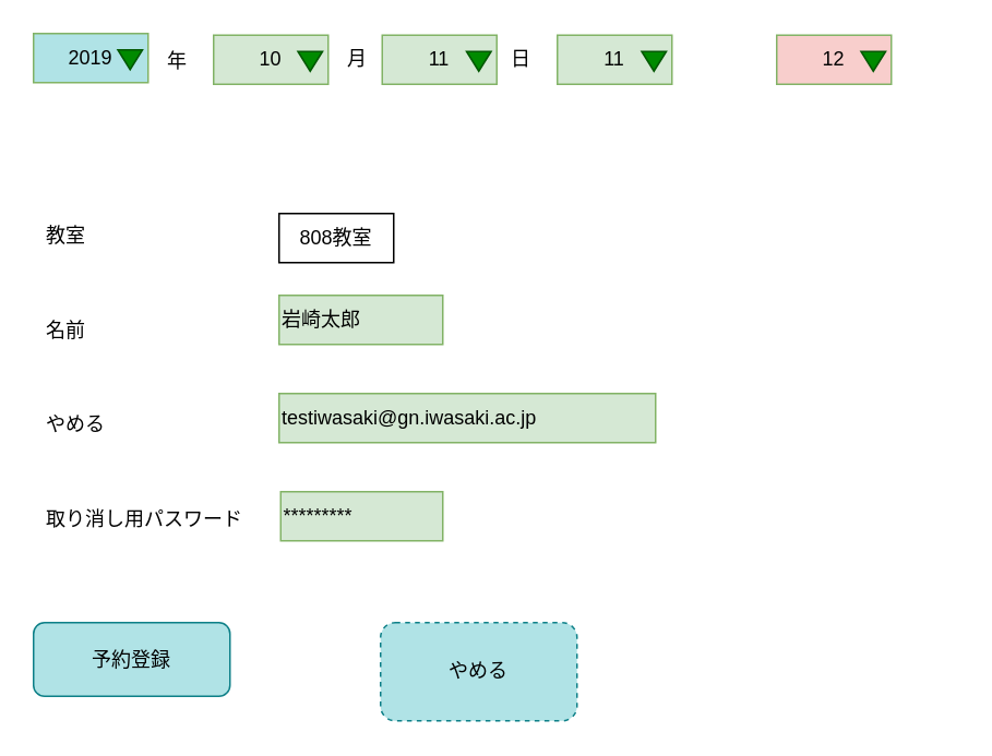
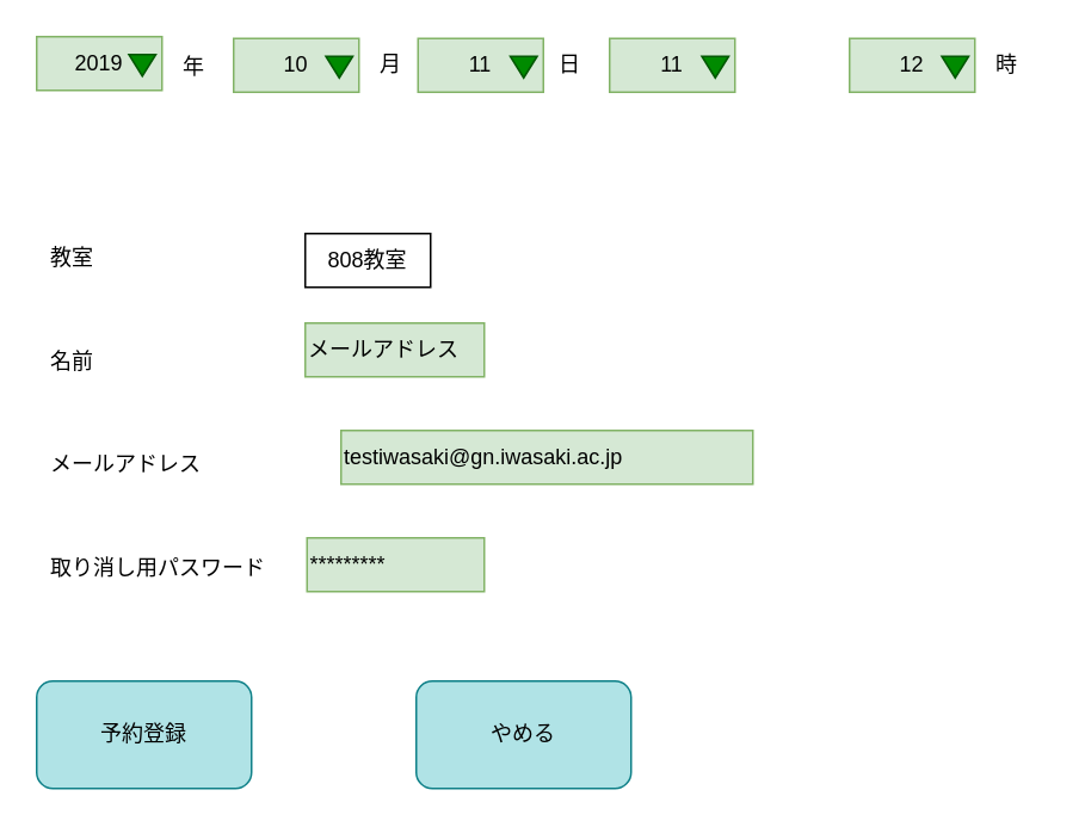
- <mxCell id="2" value="2019" style="rounded=0;whiteSpace=wrap;html=1;fillColor=#b0e3e6;strokeColor=#82b366;" vertex="1" parent="1"><mxGeometry x="20" y="20" width="70" height="30" as="geometry" /></mxCell>
+ <mxCell id="2" value="2019" style="rounded=0;whiteSpace=wrap;html=1;fillColor=#d5e8d4;strokeColor=#82b366;" vertex="1" parent="1"><mxGeometry x="20" y="20" width="70" height="30" as="geometry" /></mxCell>
- <mxCell id="10" value="12" style="rounded=0;whiteSpace=wrap;html=1;fillColor=#f8cecc;strokeColor=#82b366;" vertex="1" parent="1"><mxGeometry x="474" y="21" width="70" height="30" as="geometry" /></mxCell>
+ <mxCell id="10" value="12" style="rounded=0;whiteSpace=wrap;html=1;fillColor=#d5e8d4;strokeColor=#82b366;" vertex="1" parent="1"><mxGeometry x="474" y="21" width="70" height="30" as="geometry" /></mxCell>
+ <mxCell id="15" value="時" style="text;html=1;resizable=0;points=[];autosize=1;align=left;verticalAlign=top;spacingTop=-4;" vertex="1" parent="1"><mxGeometry x="554" y="26" width="30" height="20" as="geometry" /></mxCell>
- <mxCell id="16" value="教室&lt;br&gt;&lt;br&gt;&lt;br&gt;&lt;br&gt;名前&lt;br&gt;&lt;br&gt;&lt;br&gt;&lt;br&gt;やめる&lt;br&gt;&lt;br&gt;&lt;br&gt;&lt;br&gt;取り消し用パスワード" style="text;html=1;resizable=0;points=[];autosize=1;align=left;verticalAlign=top;spacingTop=-4;" vertex="1" parent="1"><mxGeometry x="26" y="134" width="140" height="180" as="geometry" /></mxCell>
+ <mxCell id="16" value="教室&lt;br&gt;&lt;br&gt;&lt;br&gt;&lt;br&gt;名前&lt;br&gt;&lt;br&gt;&lt;br&gt;&lt;br&gt;メールアドレス&lt;br&gt;&lt;br&gt;&lt;br&gt;&lt;br&gt;取り消し用パスワード" style="text;html=1;resizable=0;points=[];autosize=1;align=left;verticalAlign=top;spacingTop=-4;" vertex="1" parent="1"><mxGeometry x="26" y="134" width="140" height="180" as="geometry" /></mxCell>
- <mxCell id="18" value="岩崎太郎" style="rounded=0;whiteSpace=wrap;html=1;fillColor=#d5e8d4;strokeColor=#82b366;align=left;" vertex="1" parent="1"><mxGeometry x="170" y="180" width="100" height="30" as="geometry" /></mxCell>
+ <mxCell id="18" value="メールアドレス" style="rounded=0;whiteSpace=wrap;html=1;fillColor=#d5e8d4;strokeColor=#82b366;align=left;" vertex="1" parent="1"><mxGeometry x="170" y="180" width="100" height="30" as="geometry" /></mxCell>
- <mxCell id="20" value="testiwasaki@gn.iwasaki.ac.jp" style="rounded=0;whiteSpace=wrap;html=1;fillColor=#d5e8d4;strokeColor=#82b366;align=left;" vertex="1" parent="1"><mxGeometry x="170" y="240" width="230" height="30" as="geometry" /></mxCell>
+ <mxCell id="20" value="testiwasaki@gn.iwasaki.ac.jp" style="rounded=0;whiteSpace=wrap;html=1;fillColor=#d5e8d4;strokeColor=#82b366;align=left;" vertex="1" parent="1"><mxGeometry x="190" y="240" width="230" height="30" as="geometry" /></mxCell>
- <mxCell id="21" value="予約登録" style="rounded=1;whiteSpace=wrap;html=1;fillColor=#b0e3e6;strokeColor=#0e8088;" vertex="1" parent="1"><mxGeometry x="20" y="380" width="120" height="45" as="geometry" /></mxCell>
+ <mxCell id="21" value="予約登録" style="rounded=1;whiteSpace=wrap;html=1;fillColor=#b0e3e6;strokeColor=#0e8088;" vertex="1" parent="1"><mxGeometry x="20" y="380" width="120" height="60" as="geometry" /></mxCell>
- <mxCell id="22" value="やめる" style="rounded=1;whiteSpace=wrap;html=1;fillColor=#b0e3e6;strokeColor=#0e8088;dashed=1;" vertex="1" parent="1"><mxGeometry x="232" y="380" width="120" height="60" as="geometry" /></mxCell>
+ <mxCell id="22" value="やめる" style="rounded=1;whiteSpace=wrap;html=1;fillColor=#b0e3e6;strokeColor=#0e8088;" vertex="1" parent="1"><mxGeometry x="232" y="380" width="120" height="60" as="geometry" /></mxCell>
